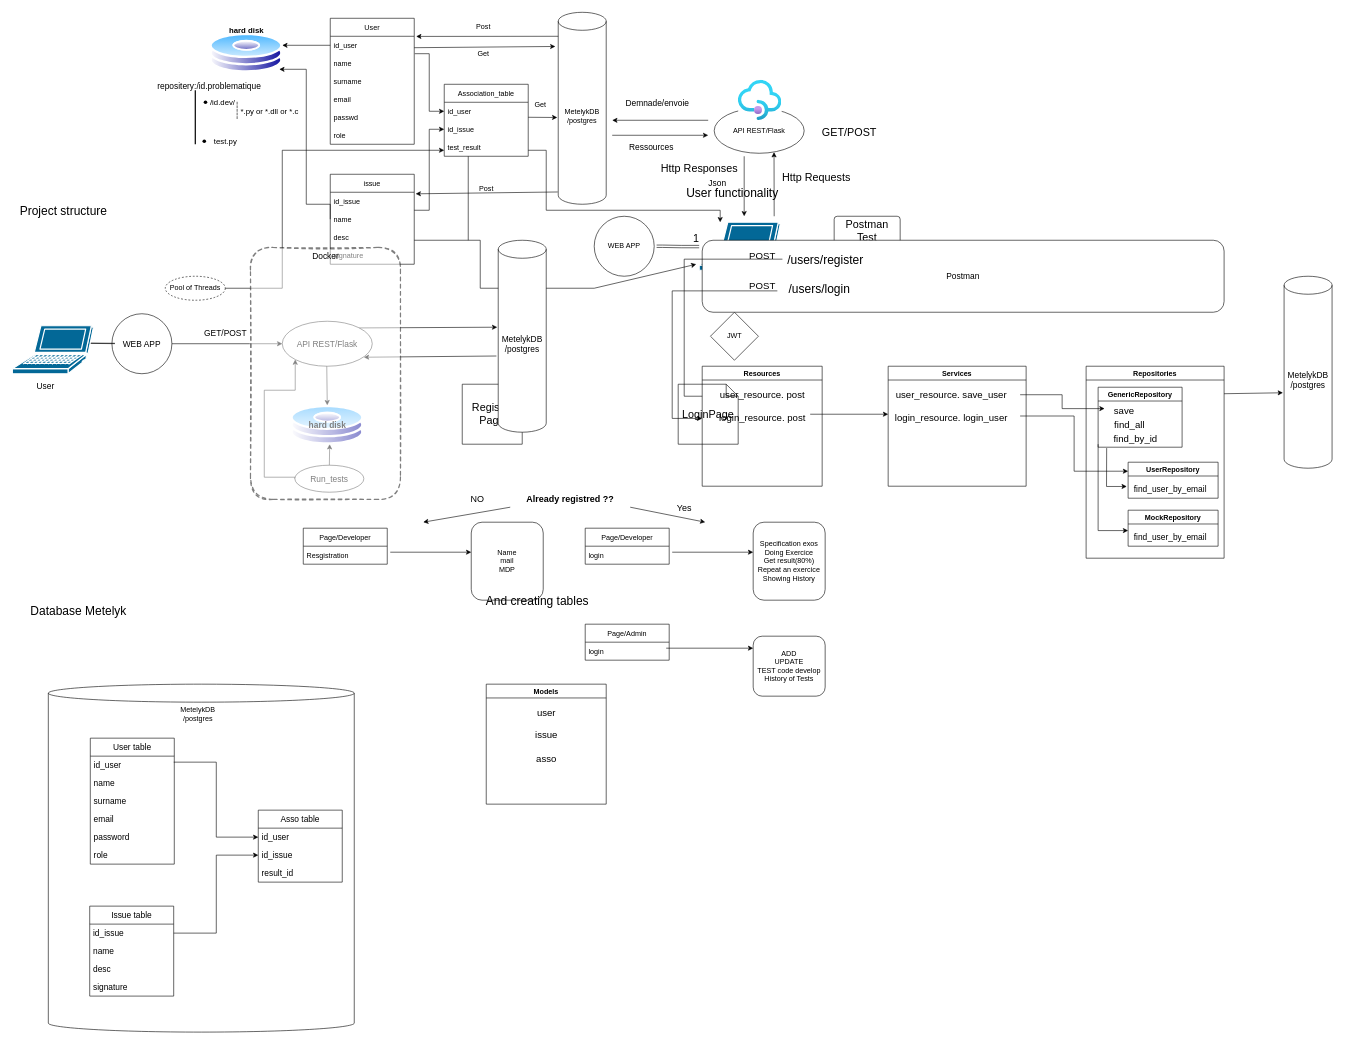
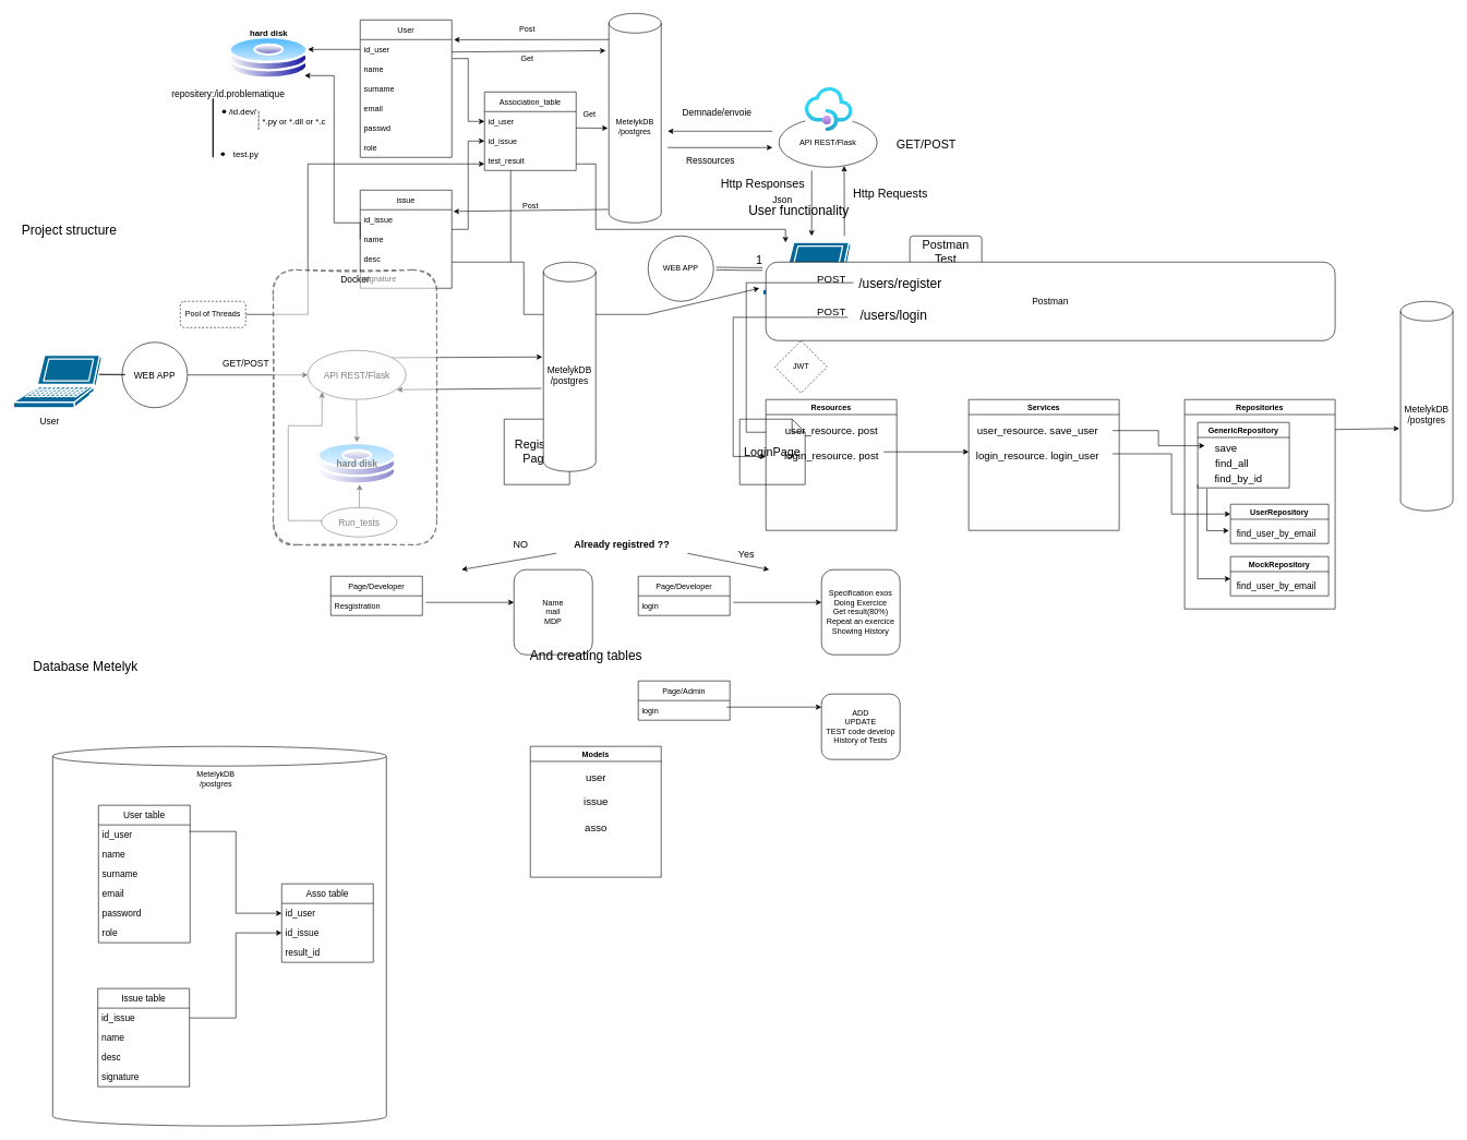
- <mxCell id="76" value="Pool of Threads" style="ellipse;whiteSpace=wrap;html=1;align=center;dashed=1;" parent="1" vertex="1"><mxGeometry x="275" y="460" width="100" height="40" as="geometry" /></mxCell>
+ <mxCell id="76" value="Pool of Threads" style="whiteSpace=wrap;html=1;align=center;dashed=1;rounded=1;" parent="1" vertex="1"><mxGeometry x="275" y="460" width="100" height="40" as="geometry" /></mxCell>
- <mxCell id="29" value="JWT" style="rhombus;whiteSpace=wrap;html=1;" parent="1" vertex="1"><mxGeometry x="1183.75" y="520" width="80" height="80" as="geometry" /></mxCell>
+ <mxCell id="29" value="JWT" style="rhombus;whiteSpace=wrap;html=1;dashed=1;" parent="1" vertex="1"><mxGeometry x="1183.75" y="520" width="80" height="80" as="geometry" /></mxCell>
